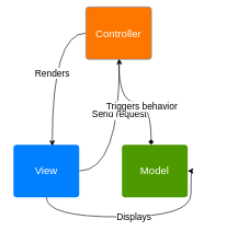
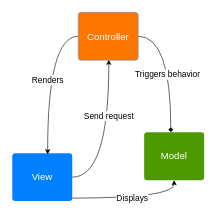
- <mxCell id="9" value="Controller" style="html=1;shadow=0;dashed=0;shape=mxgraph.bootstrap.rrect;rSize=5;strokeColor=#6c8ebf;strokeWidth=1;fillColor=#FC7600;whiteSpace=wrap;align=center;verticalAlign=middle;spacingLeft=0;fontStyle=0;fontSize=16;spacing=5;fontColor=#FFFFFF;" parent="1" vertex="1"><mxGeometry x="130" y="10" width="100" height="80" as="geometry" /></mxCell>
+ <mxCell id="9" value="Controller" style="html=1;shadow=0;dashed=0;shape=mxgraph.bootstrap.rrect;rSize=5;strokeColor=#6c8ebf;strokeWidth=1;fillColor=#FC7600;whiteSpace=wrap;align=center;verticalAlign=middle;spacingLeft=0;fontStyle=0;fontSize=16;spacing=5;fontColor=#FFFFFF;" parent="1" vertex="1"><mxGeometry x="130" y="20" width="100" height="80" as="geometry" /></mxCell>
- <mxCell id="5" value="View" style="html=1;shadow=0;dashed=0;shape=mxgraph.bootstrap.rrect;rSize=5;strokeColor=none;strokeWidth=1;fillColor=#007FFF;fontColor=#FFFFFF;whiteSpace=wrap;align=center;verticalAlign=middle;spacingLeft=0;fontStyle=0;fontSize=16;spacing=5;" parent="1" vertex="1"><mxGeometry x="20" y="220" width="100" height="80" as="geometry" /></mxCell>
+ <mxCell id="5" value="View" style="html=1;shadow=0;dashed=0;shape=mxgraph.bootstrap.rrect;rSize=5;strokeColor=none;strokeWidth=1;fillColor=#007FFF;fontColor=#FFFFFF;whiteSpace=wrap;align=center;verticalAlign=middle;spacingLeft=0;fontStyle=0;fontSize=16;spacing=5;" parent="1" vertex="1"><mxGeometry x="20" y="255" width="100" height="80" as="geometry" /></mxCell>
- <mxCell id="2" value="Model" style="html=1;shadow=0;dashed=0;shape=mxgraph.bootstrap.rrect;rSize=5;strokeColor=none;strokeWidth=1;fillColor=#4D9900;fontColor=#FFFFFF;whiteSpace=wrap;align=center;verticalAlign=middle;spacingLeft=0;fontStyle=0;fontSize=16;spacing=5;" parent="1" vertex="1"><mxGeometry x="185" y="220" width="100" height="80" as="geometry" /></mxCell>
+ <mxCell id="2" value="Model" style="html=1;shadow=0;dashed=0;shape=mxgraph.bootstrap.rrect;rSize=5;strokeColor=none;strokeWidth=1;fillColor=#4D9900;fontColor=#FFFFFF;whiteSpace=wrap;align=center;verticalAlign=middle;spacingLeft=0;fontStyle=0;fontSize=16;spacing=5;" parent="1" vertex="1"><mxGeometry x="240" y="220" width="100" height="80" as="geometry" /></mxCell>
